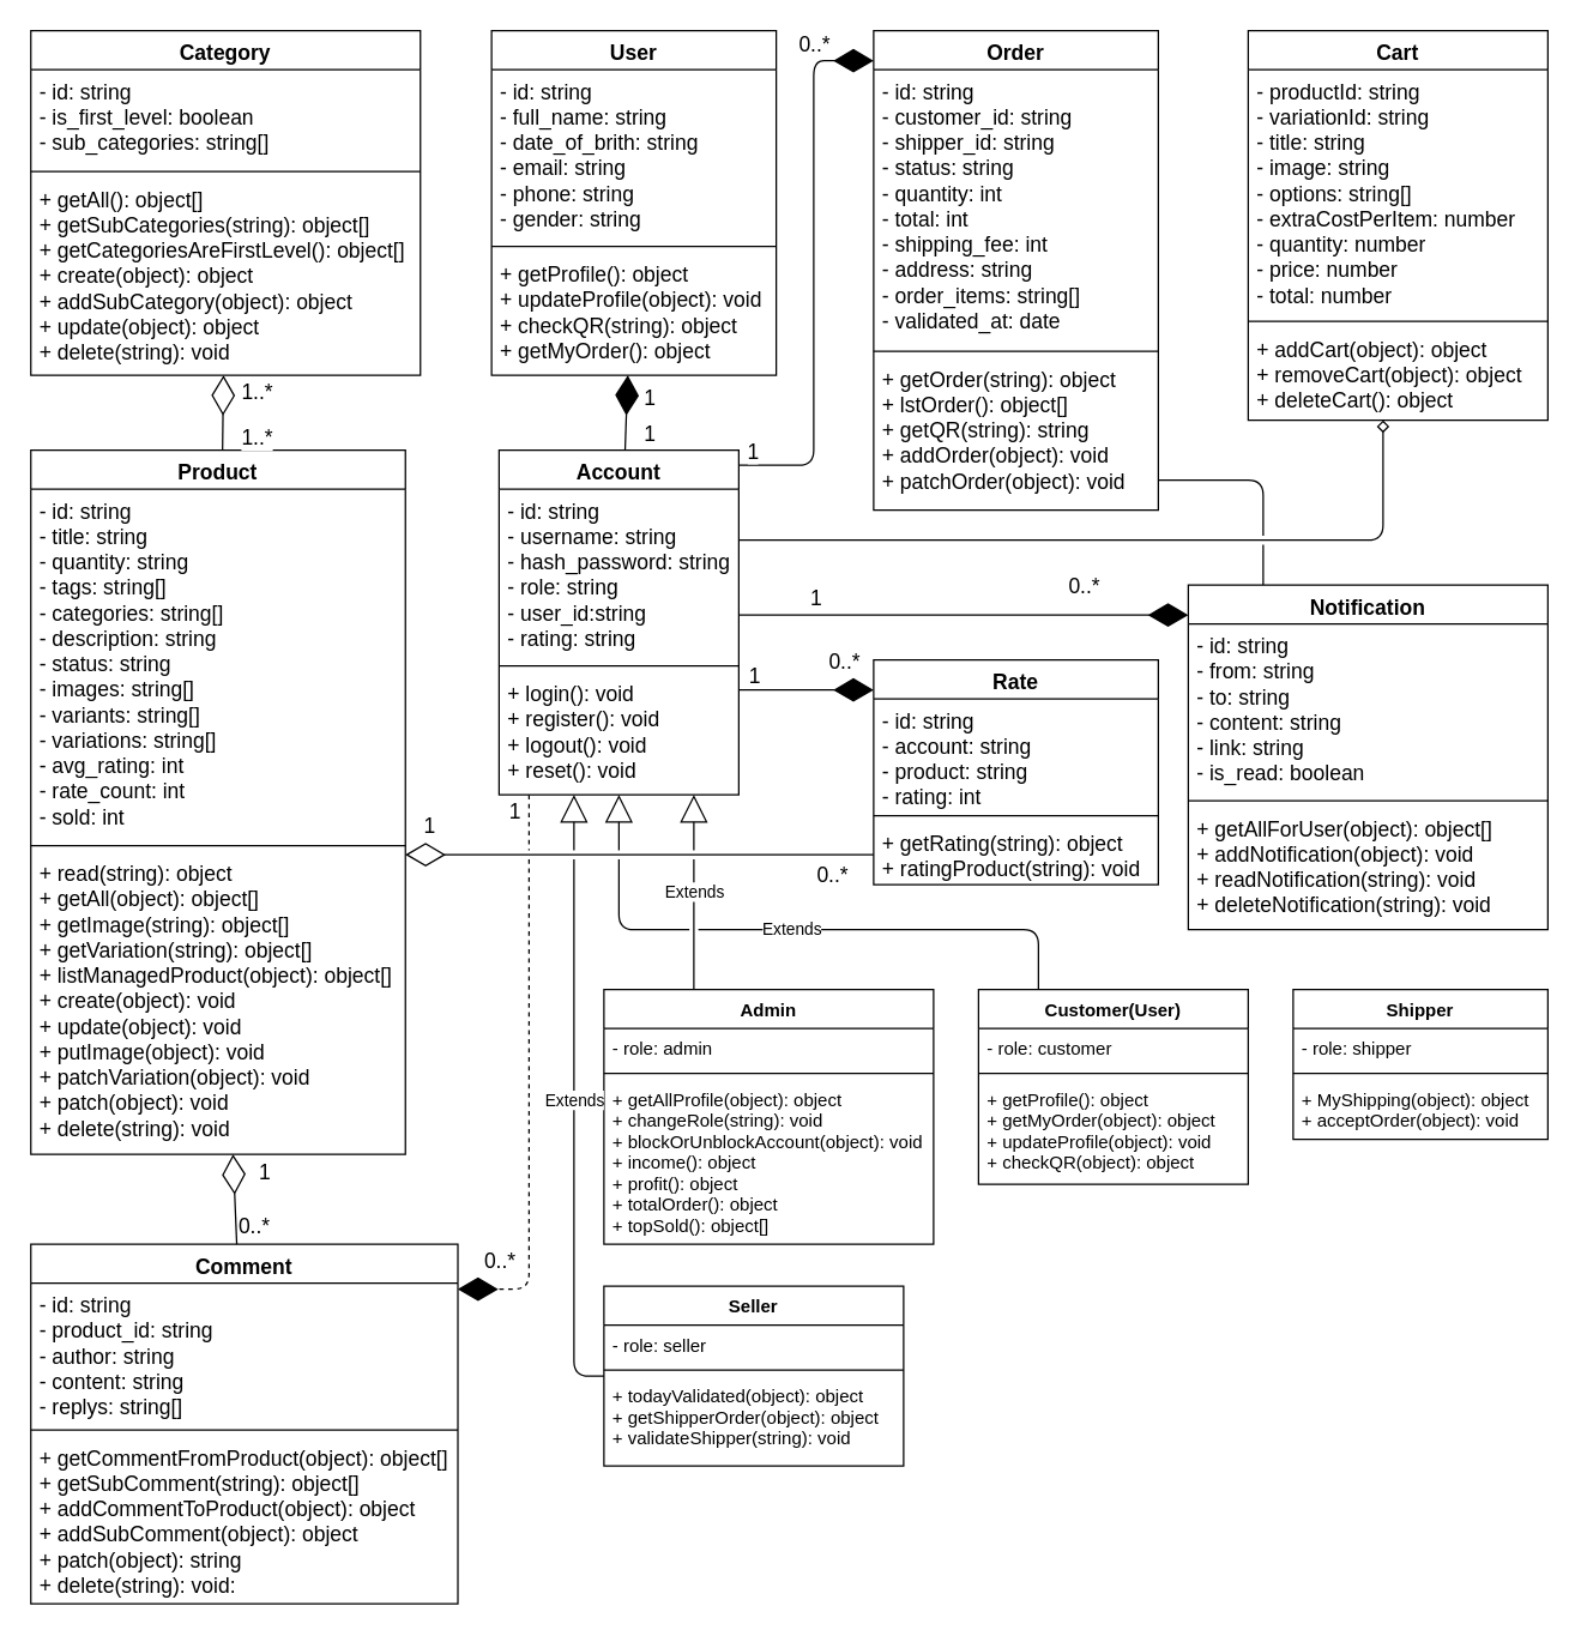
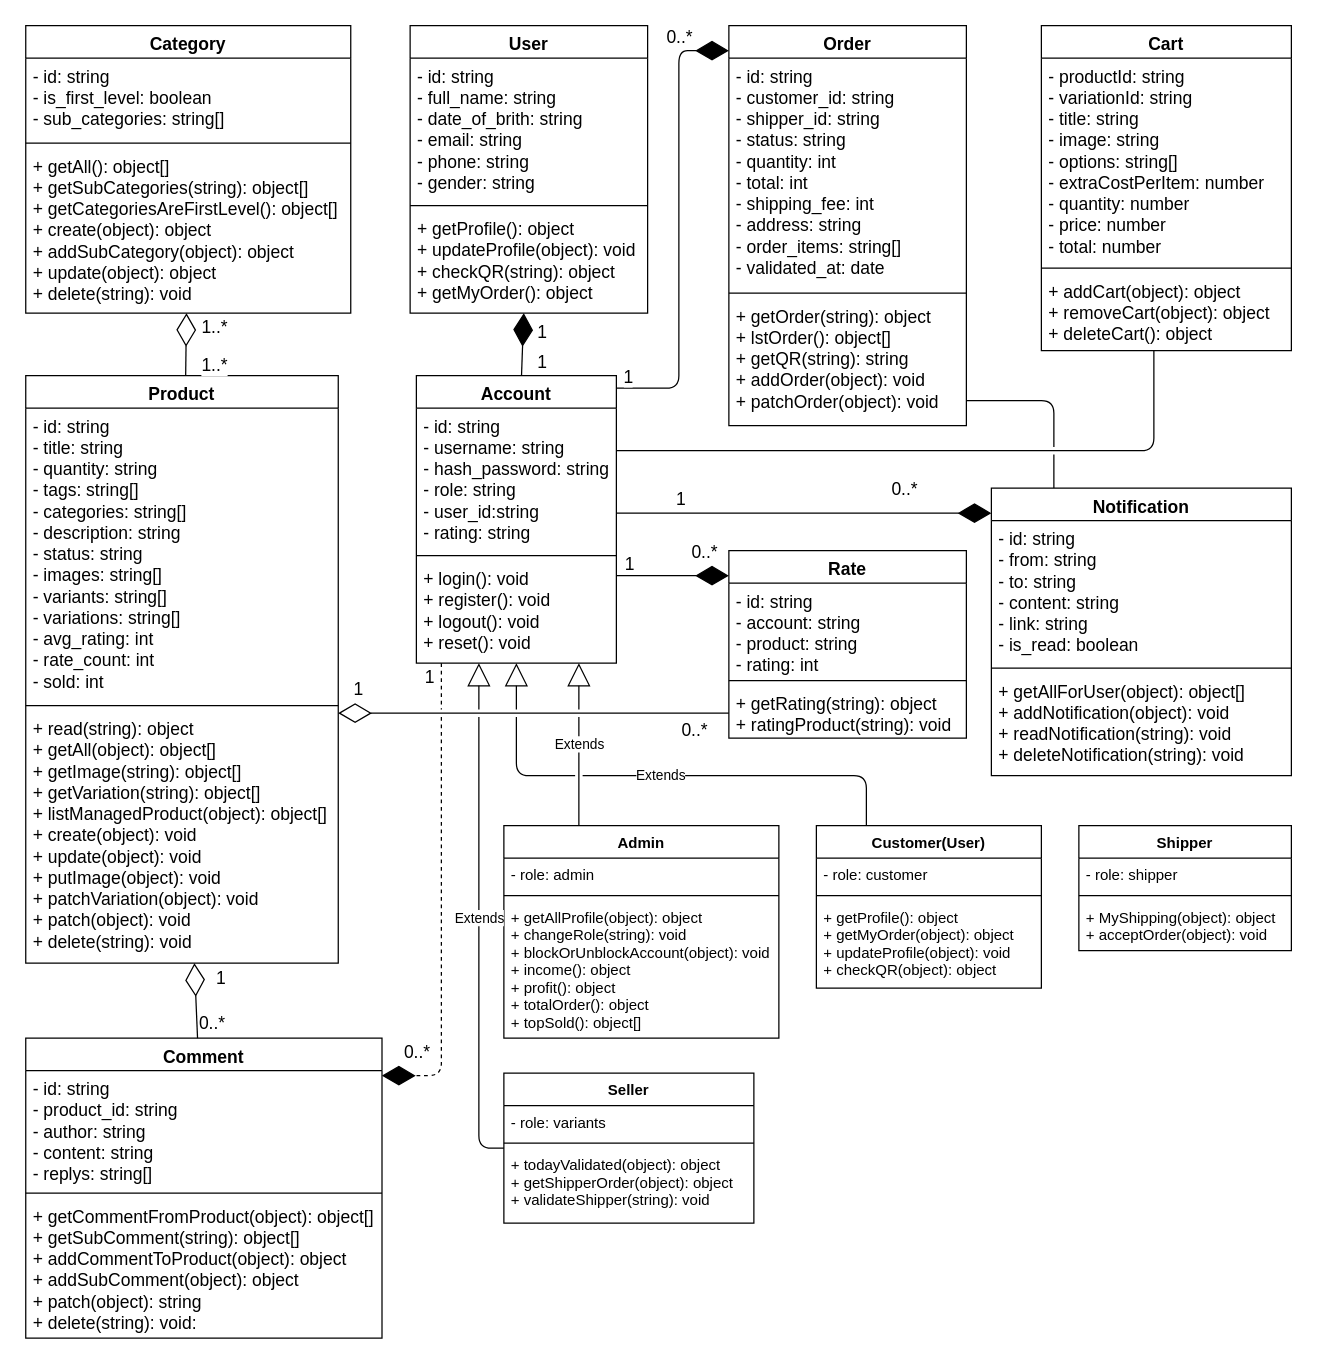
- <mxCell id="2" style="edgeStyle=orthogonalEdgeStyle;html=1;fontSize=14;endArrow=diamond;endFill=0;jumpStyle=none;" parent="1" source="3" target="11" edge="1"><mxGeometry relative="1" as="geometry"><Array as="points"><mxPoint x="922.5" y="360" /></Array></mxGeometry></mxCell>
+ <mxCell id="2" style="edgeStyle=orthogonalEdgeStyle;html=1;fontSize=14;endArrow=none;endFill=0;jumpStyle=none;" parent="1" source="3" target="11" edge="1"><mxGeometry relative="1" as="geometry"><Array as="points"><mxPoint x="922.5" y="360" /></Array></mxGeometry></mxCell>
- <mxCell id="79" value="- role: seller" style="text;strokeColor=none;fillColor=none;align=left;verticalAlign=top;spacingLeft=4;spacingRight=4;overflow=hidden;rotatable=0;points=[[0,0.5],[1,0.5]];portConstraint=eastwest;" parent="78" vertex="1"><mxGeometry y="26" width="200" height="26" as="geometry" /></mxCell>
+ <mxCell id="79" value="- role: variants" style="text;strokeColor=none;fillColor=none;align=left;verticalAlign=top;spacingLeft=4;spacingRight=4;overflow=hidden;rotatable=0;points=[[0,0.5],[1,0.5]];portConstraint=eastwest;" parent="78" vertex="1"><mxGeometry y="26" width="200" height="26" as="geometry" /></mxCell>
